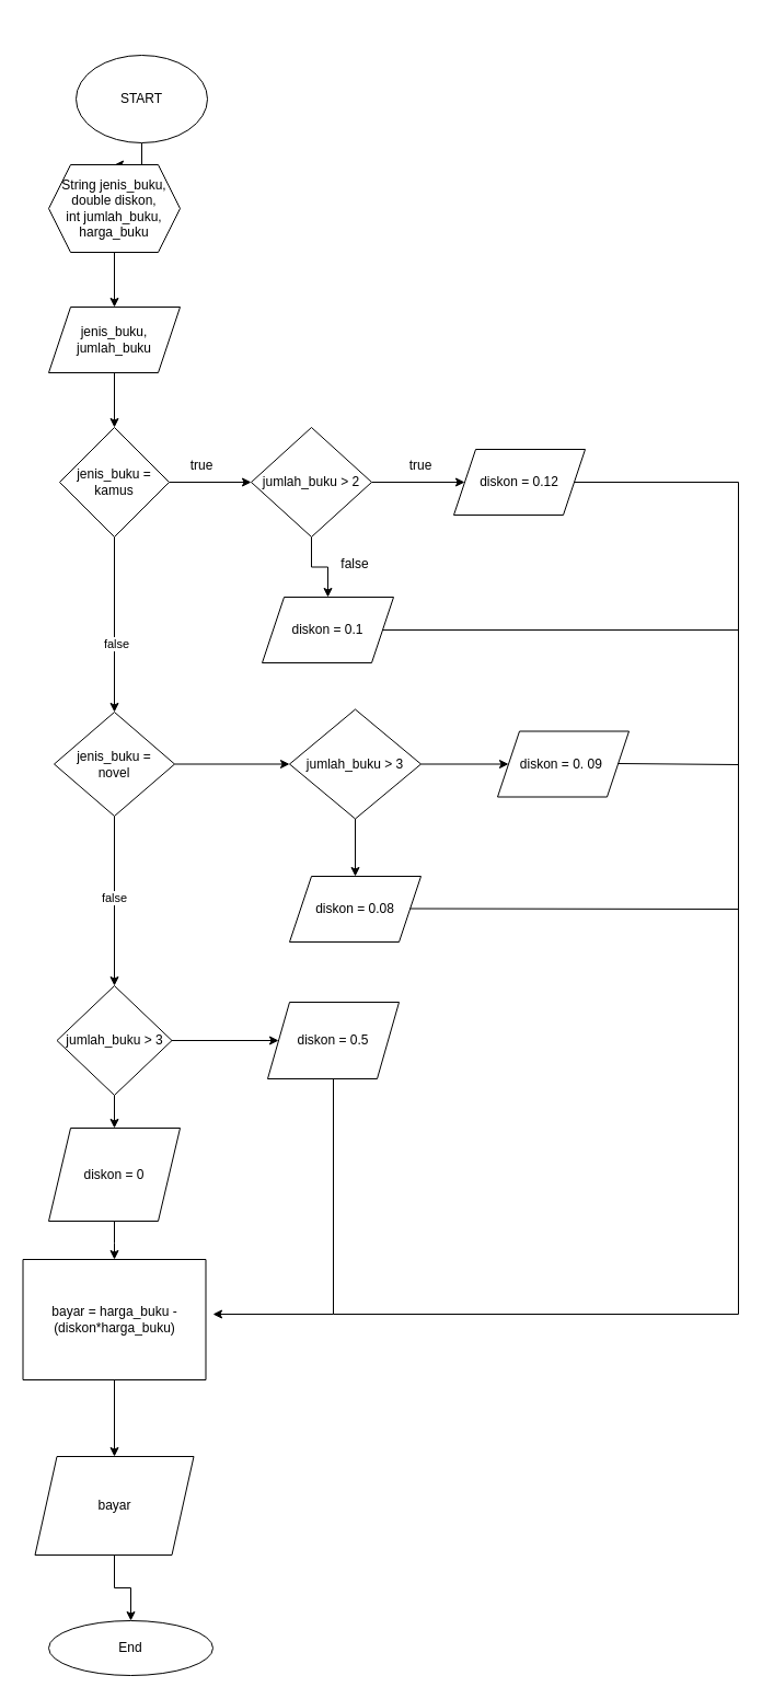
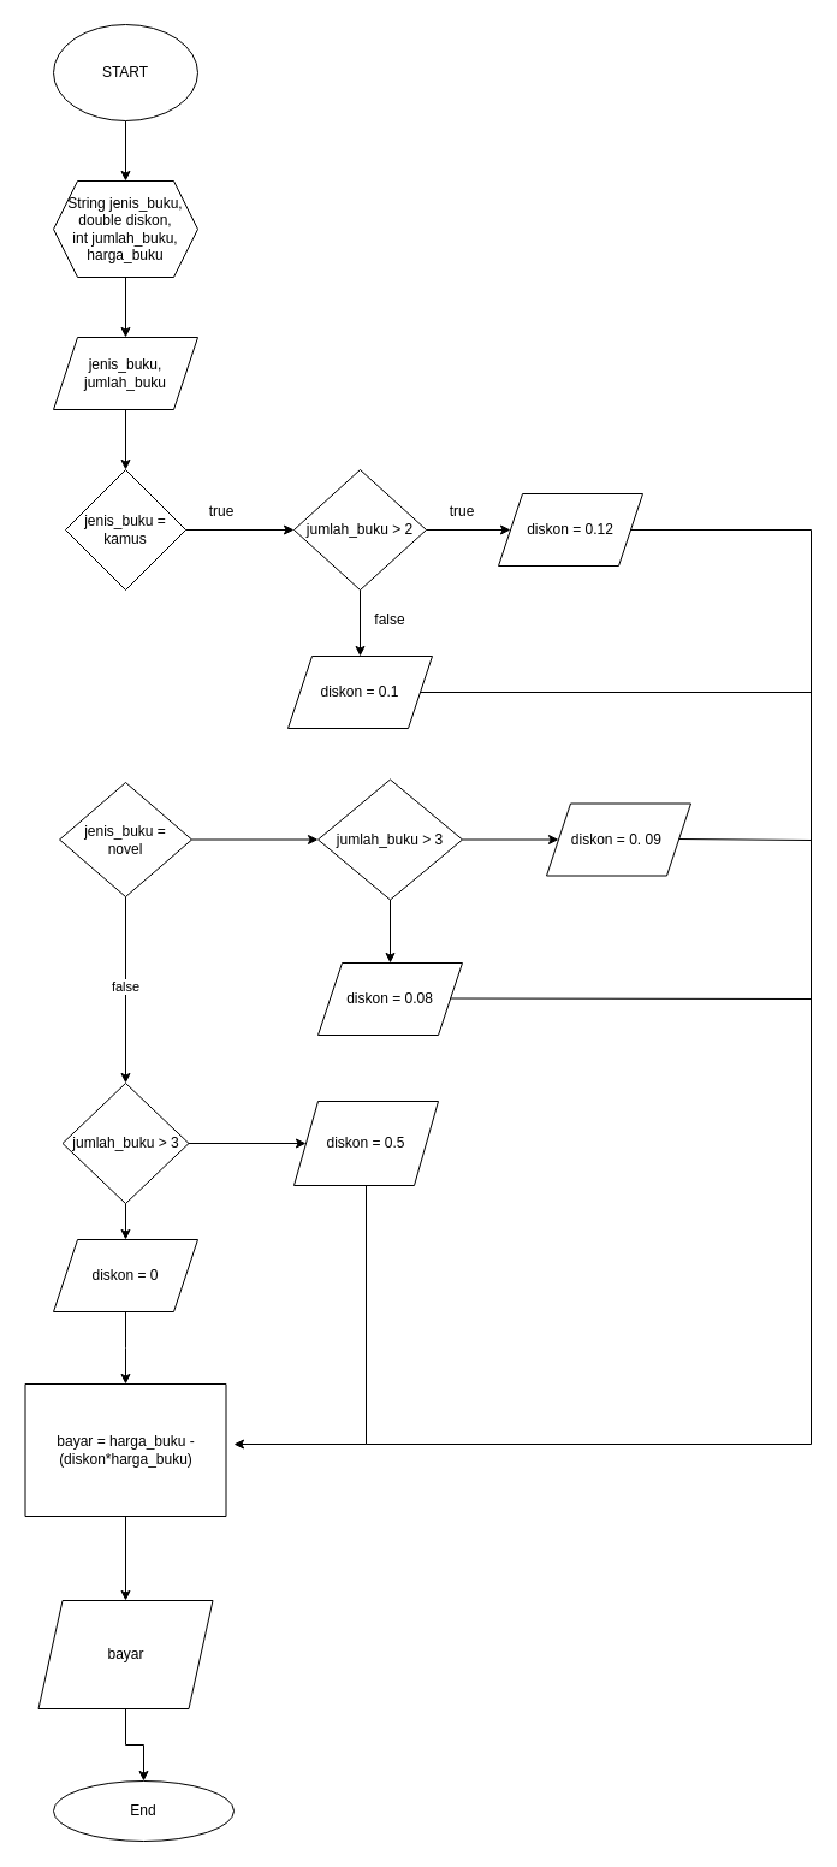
- <mxCell id="3" value="START" style="ellipse;whiteSpace=wrap;html=1;" vertex="1" parent="1"><mxGeometry x="69" y="50" width="120" height="80" as="geometry" /></mxCell>
+ <mxCell id="3" value="START" style="ellipse;whiteSpace=wrap;html=1;" vertex="1" parent="1"><mxGeometry x="44" y="20" width="120" height="80" as="geometry" /></mxCell>
- <mxCell id="14" value="jumlah_buku &amp;gt; 2" style="rhombus;whiteSpace=wrap;html=1;" vertex="1" parent="1"><mxGeometry x="229" y="390" width="110" height="100" as="geometry" /></mxCell>
+ <mxCell id="14" value="jumlah_buku &amp;gt; 2" style="rhombus;whiteSpace=wrap;html=1;" vertex="1" parent="1"><mxGeometry x="244" y="390" width="110" height="100" as="geometry" /></mxCell>
- <mxCell id="9" value="" style="edgeStyle=orthogonalEdgeStyle;rounded=0;orthogonalLoop=1;jettySize=auto;html=1;" edge="1" parent="1" source="11" target="23"><mxGeometry relative="1" as="geometry" /></mxCell>
- <mxCell id="10" value="false" style="edgeLabel;html=1;align=center;verticalAlign=middle;resizable=0;points=[];" vertex="1" connectable="0" parent="9"><mxGeometry x="0.212" y="1" relative="1" as="geometry"><mxPoint as="offset" /></mxGeometry></mxCell>
- <mxCell id="34" value="diskon = 0" style="shape=parallelogram;perimeter=parallelogramPerimeter;whiteSpace=wrap;html=1;fixedSize=1;" vertex="1" parent="1"><mxGeometry x="44" y="1030" width="120" height="85" as="geometry" /></mxCell>
+ <mxCell id="34" value="diskon = 0" style="shape=parallelogram;perimeter=parallelogramPerimeter;whiteSpace=wrap;html=1;fixedSize=1;" vertex="1" parent="1"><mxGeometry x="44" y="1030" width="120" height="60" as="geometry" /></mxCell>
